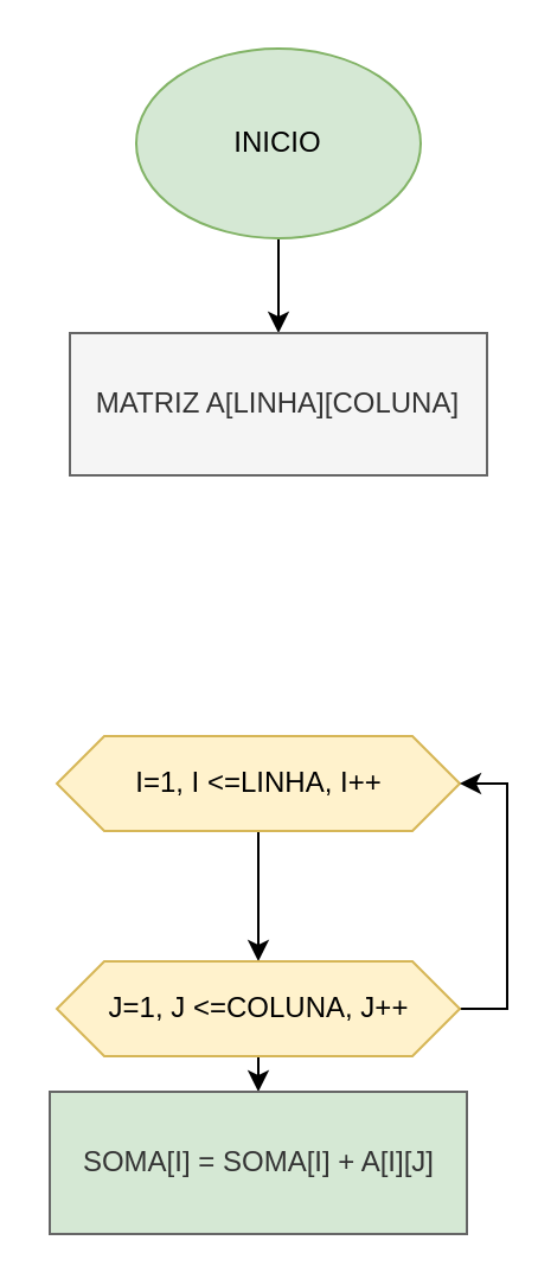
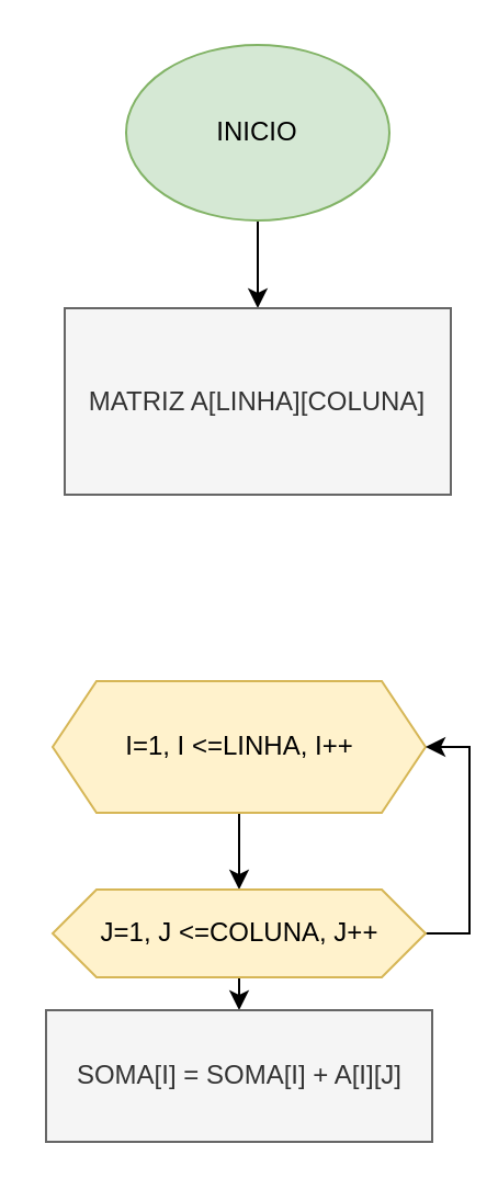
- <mxCell id="9" value="MATRIZ A[LINHA][COLUNA]" style="rounded=0;whiteSpace=wrap;html=1;fillColor=#f5f5f5;fontColor=#333333;strokeColor=#666666;" vertex="1" parent="1"><mxGeometry x="29" y="140" width="176" height="60" as="geometry" /></mxCell>
+ <mxCell id="9" value="MATRIZ A[LINHA][COLUNA]" style="rounded=0;whiteSpace=wrap;html=1;fillColor=#f5f5f5;fontColor=#333333;strokeColor=#666666;" vertex="1" parent="1"><mxGeometry x="29" y="140" width="176" height="85" as="geometry" /></mxCell>
- <mxCell id="5" value="I=1, I &amp;lt;=LINHA&lt;span style=&quot;background-color: transparent; color: light-dark(rgb(0, 0, 0), rgb(255, 255, 255));&quot;&gt;, I++&lt;/span&gt;" style="shape=hexagon;perimeter=hexagonPerimeter2;whiteSpace=wrap;html=1;fixedSize=1;fillColor=#fff2cc;strokeColor=#d6b656;" vertex="1" parent="1"><mxGeometry x="23.5" y="310" width="170" height="40" as="geometry" /></mxCell>
+ <mxCell id="5" value="I=1, I &amp;lt;=LINHA&lt;span style=&quot;background-color: transparent; color: light-dark(rgb(0, 0, 0), rgb(255, 255, 255));&quot;&gt;, I++&lt;/span&gt;" style="shape=hexagon;perimeter=hexagonPerimeter2;whiteSpace=wrap;html=1;fixedSize=1;fillColor=#fff2cc;strokeColor=#d6b656;" vertex="1" parent="1"><mxGeometry x="23.5" y="310" width="170" height="60" as="geometry" /></mxCell>
- <mxCell id="10" value="SOMA[I] = SOMA[I] + A[I][J]" style="rounded=0;whiteSpace=wrap;html=1;fillColor=#d5e8d4;fontColor=#333333;strokeColor=#666666;" vertex="1" parent="1"><mxGeometry x="20.5" y="460" width="176" height="60" as="geometry" /></mxCell>
+ <mxCell id="10" value="SOMA[I] = SOMA[I] + A[I][J]" style="rounded=0;whiteSpace=wrap;html=1;fillColor=#f5f5f5;fontColor=#333333;strokeColor=#666666;" vertex="1" parent="1"><mxGeometry x="20.5" y="460" width="176" height="60" as="geometry" /></mxCell>
